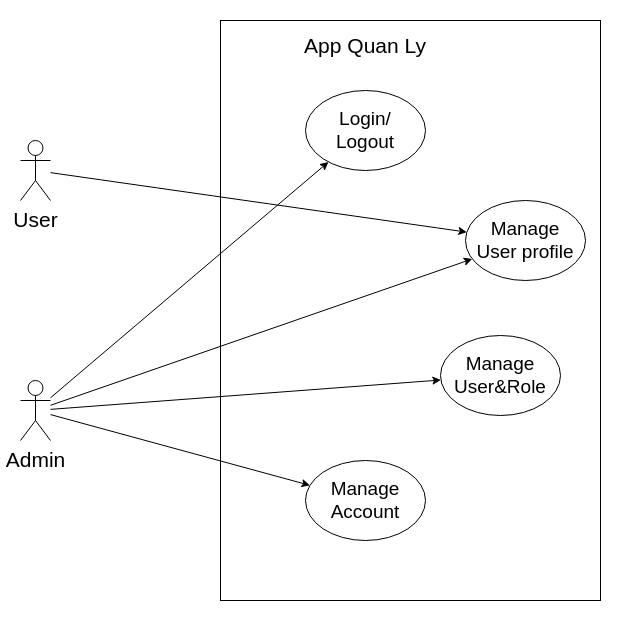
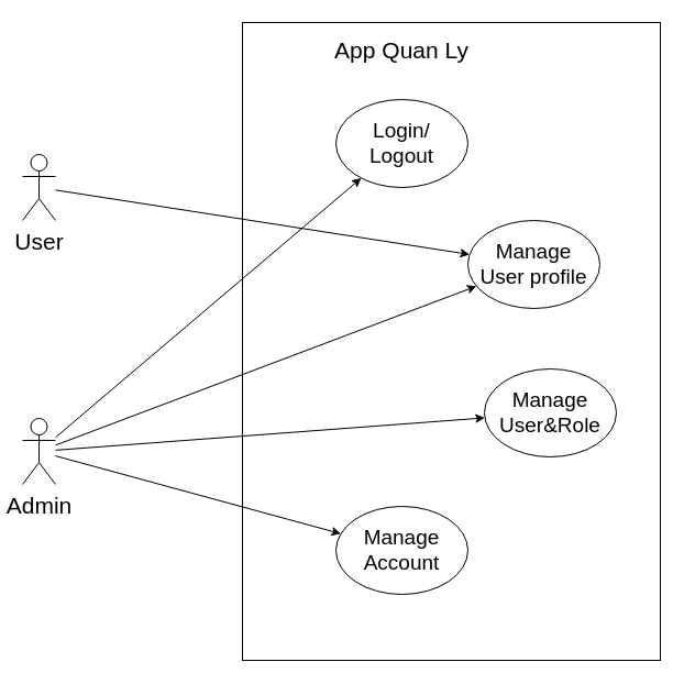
- <mxCell id="12" value="Manage&lt;br style=&quot;font-size: 19px;&quot;&gt;User profile" style="ellipse;whiteSpace=wrap;html=1;fontFamily=Helvetica;fontSize=19;" vertex="1" parent="1"><mxGeometry x="465" y="200" width="120" height="80" as="geometry" /></mxCell>
+ <mxCell id="12" value="Manage&lt;br style=&quot;font-size: 19px;&quot;&gt;User profile" style="ellipse;whiteSpace=wrap;html=1;fontFamily=Helvetica;fontSize=19;" vertex="1" parent="1"><mxGeometry x="425" y="200" width="120" height="80" as="geometry" /></mxCell>
